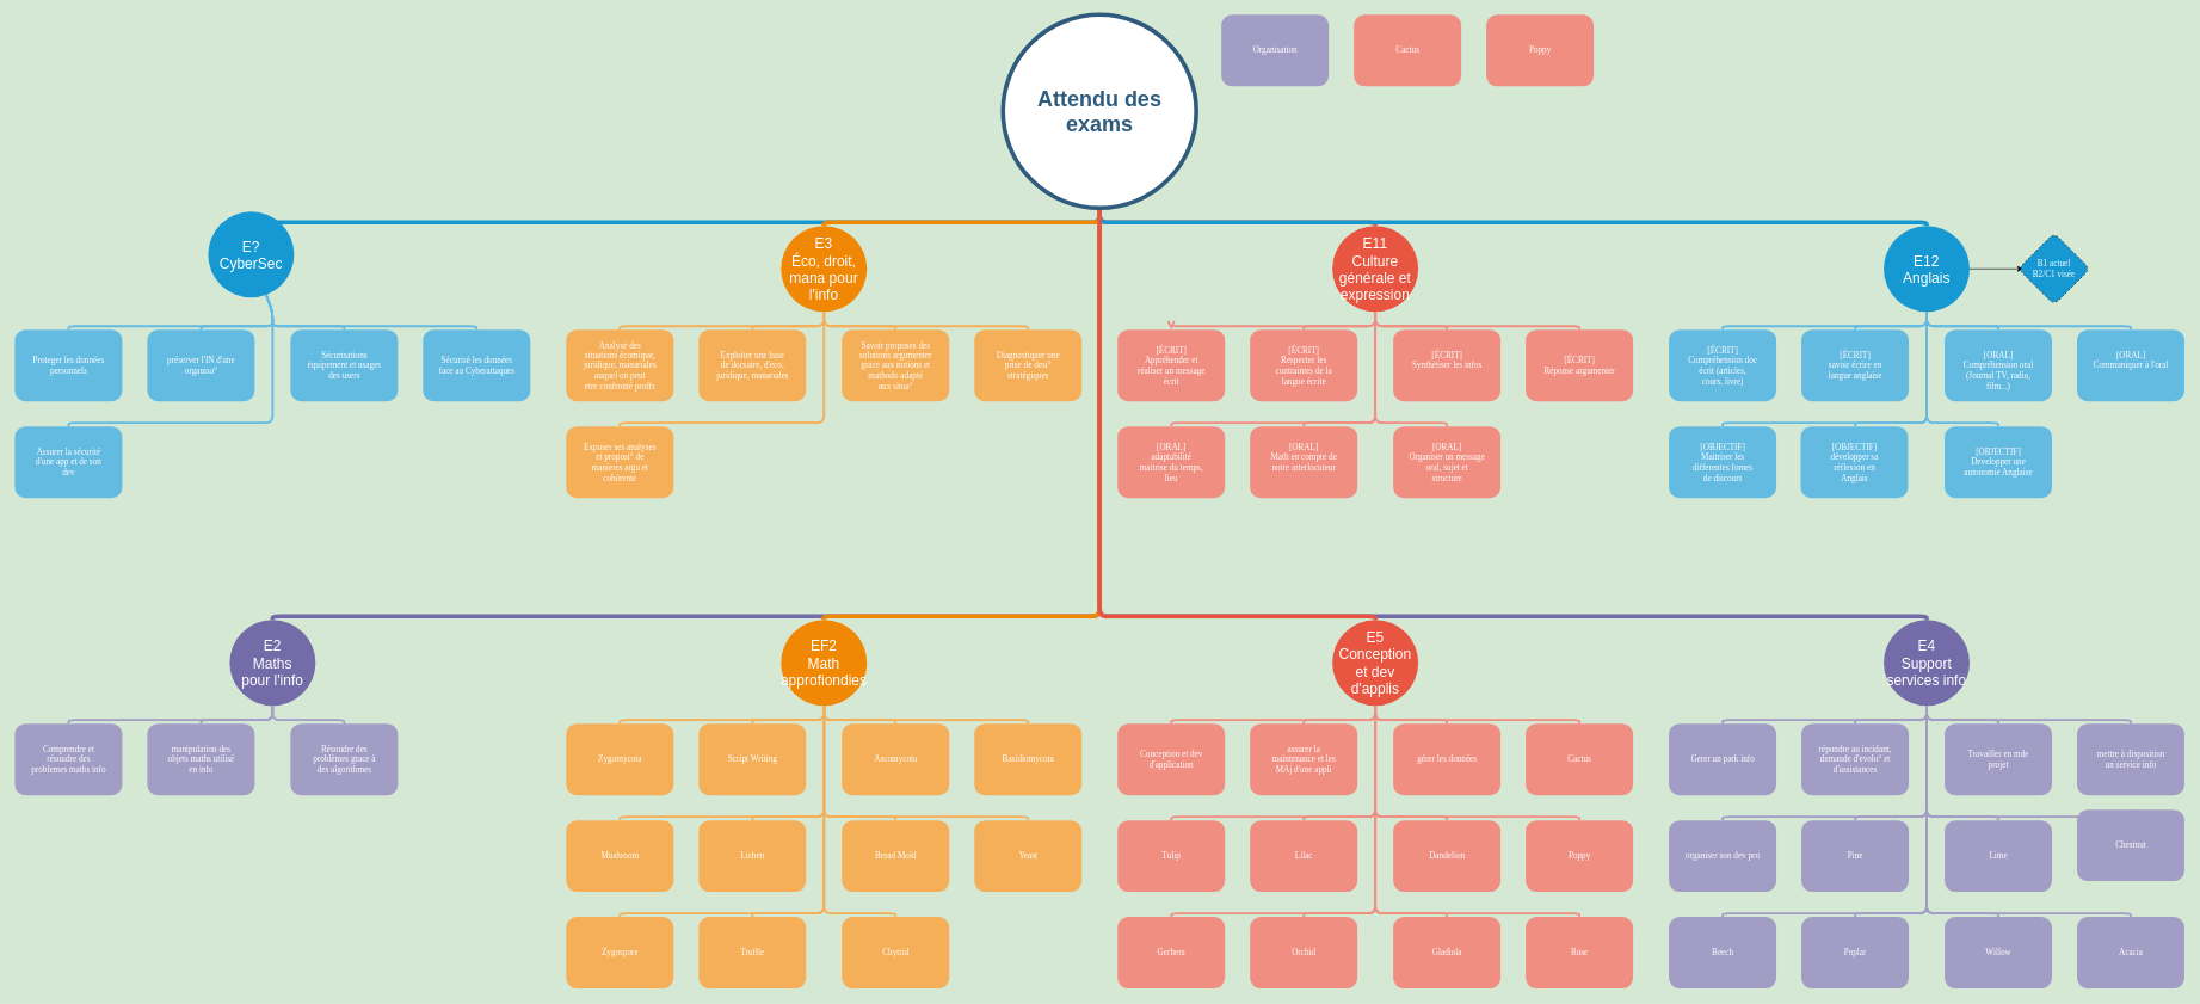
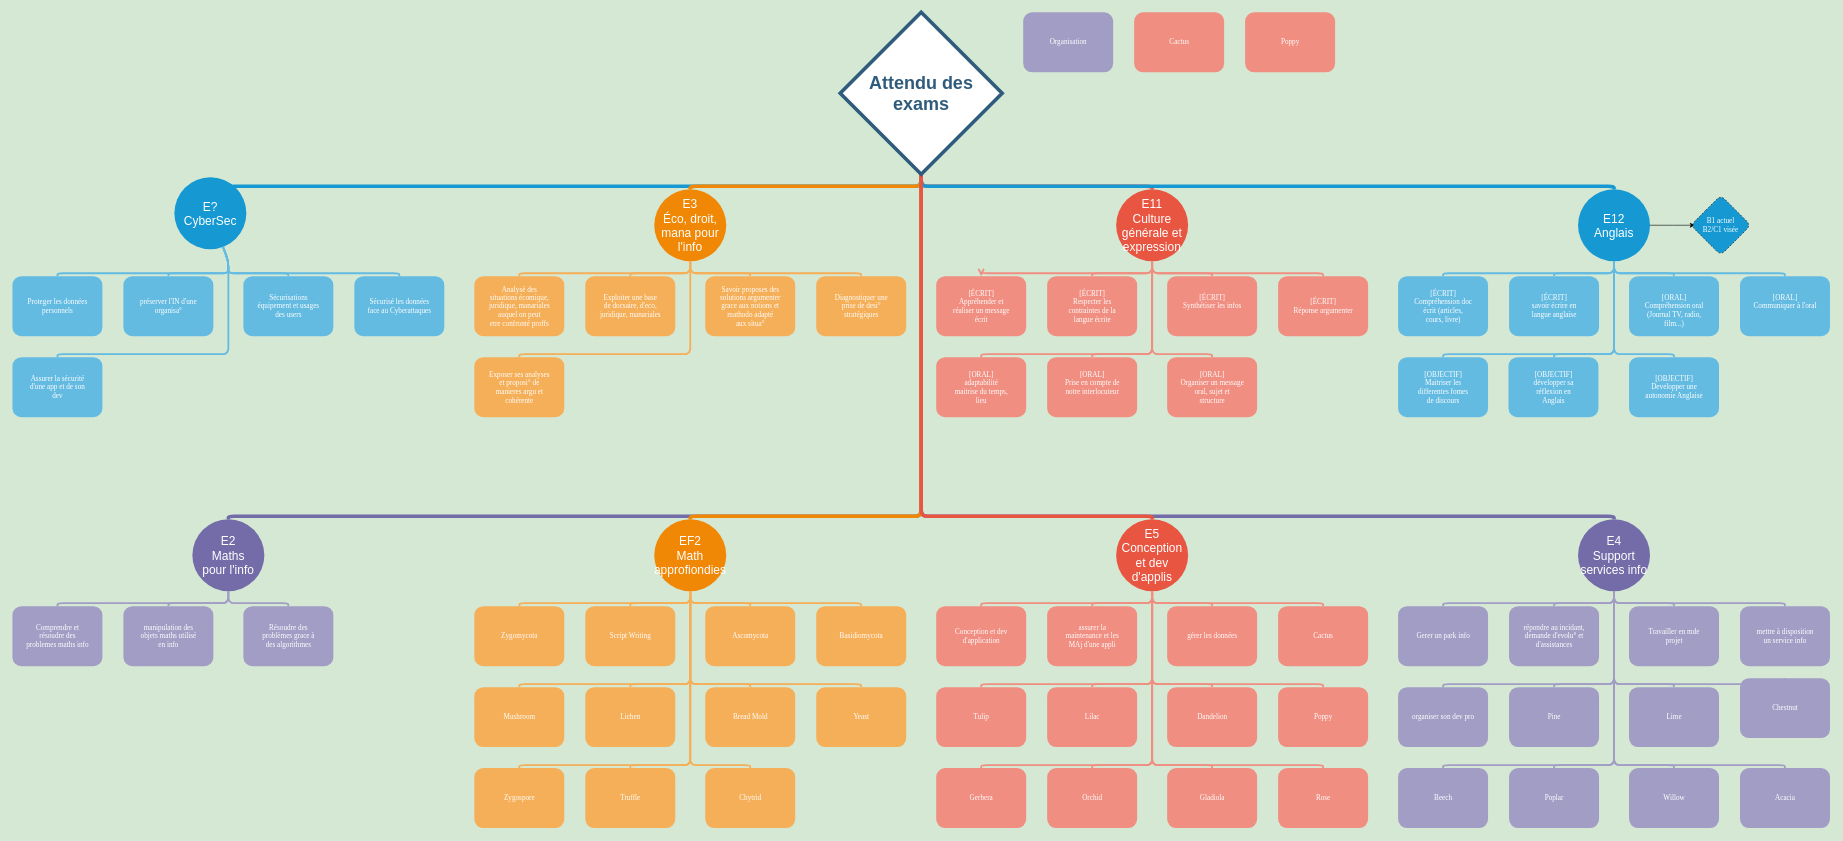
- <mxCell id="67" value="&lt;div&gt;Attendu des exams&lt;/div&gt;" style="ellipse;whiteSpace=wrap;html=1;shadow=0;fontFamily=Helvetica;fontSize=30;fontColor=#2F5B7C;align=center;strokeColor=#2F5B7C;strokeWidth=6;fillColor=#FFFFFF;fontStyle=1;gradientColor=none;" parent="1" vertex="1"><mxGeometry x="1400" y="20" width="270" height="270" as="geometry" /></mxCell>
+ <mxCell id="67" value="&lt;div&gt;Attendu des exams&lt;/div&gt;" style="rhombus;whiteSpace=wrap;html=1;shadow=0;fontFamily=Helvetica;fontSize=30;fontColor=#2F5B7C;align=center;strokeColor=#2F5B7C;strokeWidth=6;fillColor=#FFFFFF;fontStyle=1;gradientColor=none;" parent="1" vertex="1"><mxGeometry x="1400" y="20" width="270" height="270" as="geometry" /></mxCell>
- <mxCell id="97" value="&lt;div&gt;&lt;div&gt;[ORAL]&lt;/div&gt;&lt;div&gt;Math en compte de &lt;br&gt;&lt;/div&gt;&lt;div&gt;notre interlocuteur&lt;/div&gt;&lt;div&gt;&lt;br&gt;&lt;/div&gt;&lt;/div&gt;" style="rounded=1;fillColor=#f08e81;strokeColor=none;strokeWidth=3;shadow=0;html=1;fontColor=#FFFFFF;align=center;verticalAlign=middle;fontFamily=Lucida Console;" parent="1" vertex="1"><mxGeometry x="1745" y="595" width="150" height="100" as="geometry" /></mxCell>
+ <mxCell id="97" value="&lt;div&gt;&lt;div&gt;[ORAL]&lt;/div&gt;&lt;div&gt;Prise en compte de &lt;br&gt;&lt;/div&gt;&lt;div&gt;notre interlocuteur&lt;/div&gt;&lt;div&gt;&lt;br&gt;&lt;/div&gt;&lt;/div&gt;" style="rounded=1;fillColor=#f08e81;strokeColor=none;strokeWidth=3;shadow=0;html=1;fontColor=#FFFFFF;align=center;verticalAlign=middle;fontFamily=Lucida Console;" parent="1" vertex="1"><mxGeometry x="1745" y="595" width="150" height="100" as="geometry" /></mxCell>
